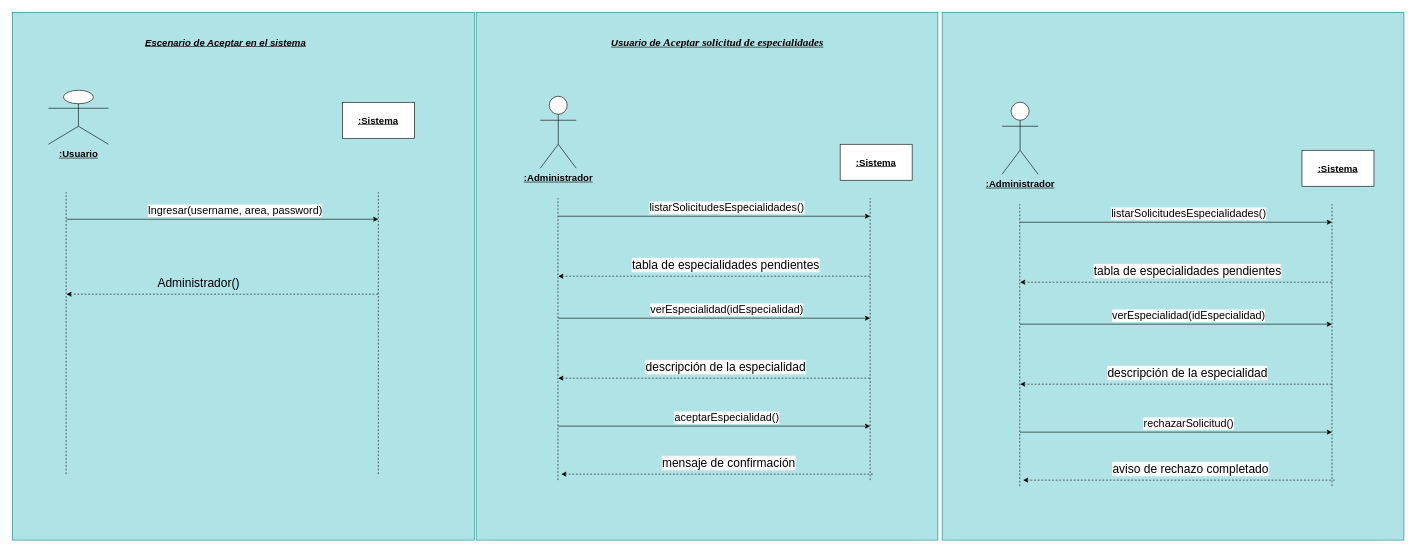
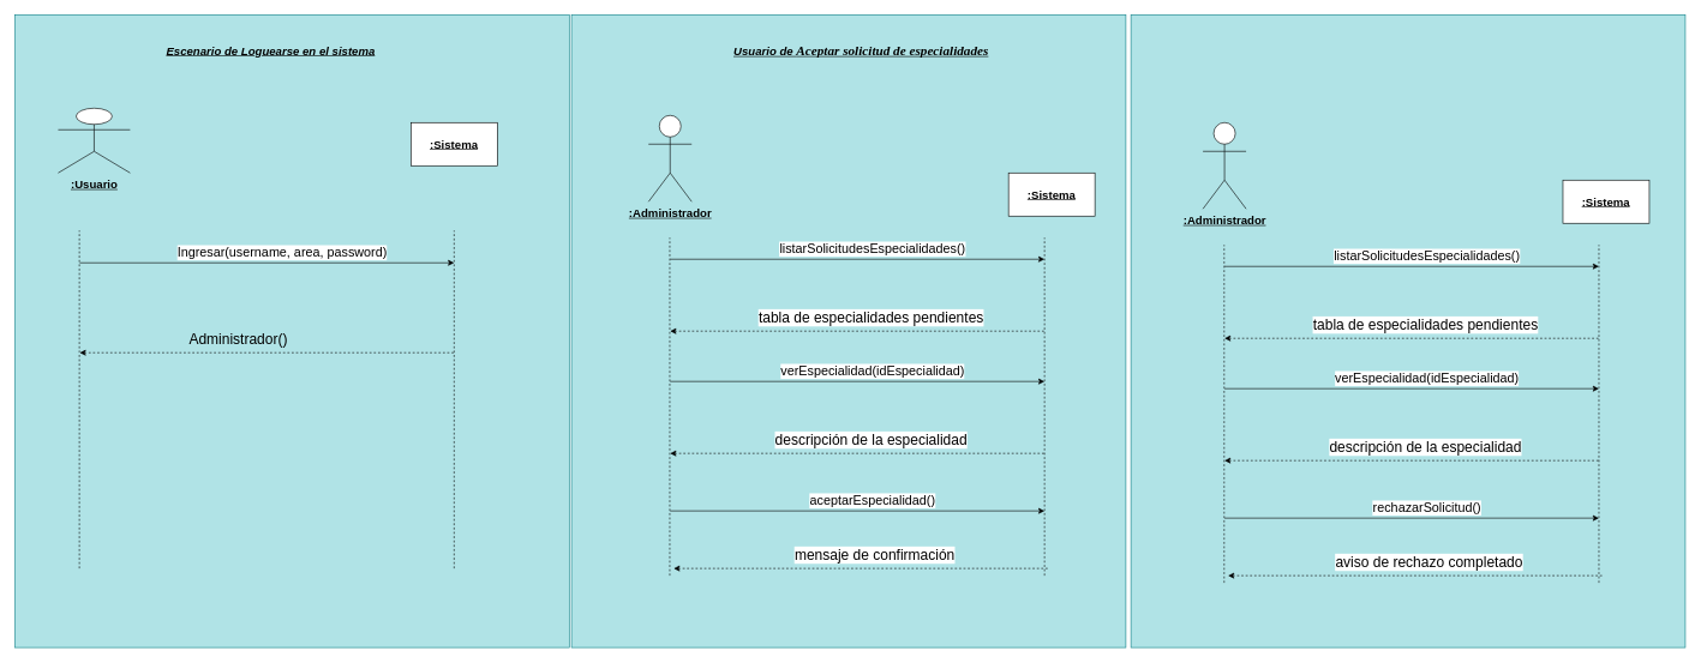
- <mxCell id="5" value="&lt;u&gt;&lt;b&gt;&lt;i&gt;&lt;font style=&quot;font-size: 16px&quot;&gt;Escenario de Aceptar en el sistema&lt;/font&gt;&lt;/i&gt;&lt;/b&gt;&lt;/u&gt;" style="text;html=1;align=center;verticalAlign=middle;resizable=0;points=[];autosize=1;" parent="1" vertex="1"><mxGeometry x="220" y="60" width="310" height="20" as="geometry" /></mxCell>
+ <mxCell id="5" value="&lt;u&gt;&lt;b&gt;&lt;i&gt;&lt;font style=&quot;font-size: 16px&quot;&gt;Escenario de Loguearse en el sistema&lt;/font&gt;&lt;/i&gt;&lt;/b&gt;&lt;/u&gt;" style="text;html=1;align=center;verticalAlign=middle;resizable=0;points=[];autosize=1;" parent="1" vertex="1"><mxGeometry x="220" y="60" width="310" height="20" as="geometry" /></mxCell>
